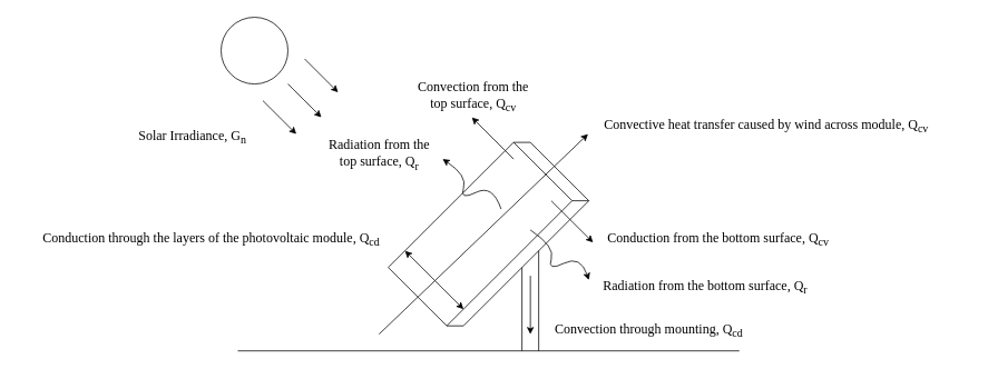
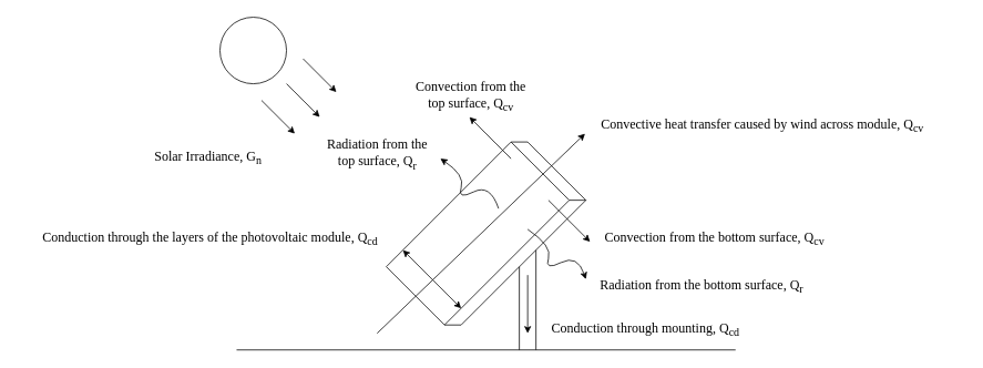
- <mxCell id="4" value="&lt;font face=&quot;Times New Roman&quot; style=&quot;font-size: 16px;&quot;&gt;Solar Irradiance, G&lt;sub&gt;n&lt;/sub&gt;&lt;/font&gt;" style="text;html=1;align=center;verticalAlign=middle;whiteSpace=wrap;rounded=0;" parent="1" vertex="1"><mxGeometry x="146" y="149" width="168" height="30" as="geometry" /></mxCell>
+ <mxCell id="4" value="&lt;font face=&quot;Times New Roman&quot; style=&quot;font-size: 16px;&quot;&gt;Solar Irradiance, G&lt;sub&gt;n&lt;/sub&gt;&lt;/font&gt;" style="text;html=1;align=center;verticalAlign=middle;whiteSpace=wrap;rounded=0;" parent="1" vertex="1"><mxGeometry x="166" y="174" width="168" height="30" as="geometry" /></mxCell>
- <mxCell id="25" value="&lt;font face=&quot;Times New Roman&quot; style=&quot;font-size: 16px;&quot;&gt;Conduction from the bottom surface, Q&lt;sub style=&quot;&quot;&gt;cv&lt;/sub&gt;&lt;/font&gt;" style="text;html=1;align=center;verticalAlign=middle;whiteSpace=wrap;rounded=0;" parent="1" vertex="1"><mxGeometry x="692" y="271" width="334" height="30" as="geometry" /></mxCell>
+ <mxCell id="25" value="&lt;font face=&quot;Times New Roman&quot; style=&quot;font-size: 16px;&quot;&gt;Convection from the bottom surface, Q&lt;sub style=&quot;&quot;&gt;cv&lt;/sub&gt;&lt;/font&gt;" style="text;html=1;align=center;verticalAlign=middle;whiteSpace=wrap;rounded=0;" parent="1" vertex="1"><mxGeometry x="692" y="271" width="334" height="30" as="geometry" /></mxCell>
- <mxCell id="22" value="&lt;font face=&quot;Times New Roman&quot; style=&quot;color: rgb(0, 0, 0); font-size: 16px;&quot;&gt;Convection through mounting, Q&lt;sub style=&quot;&quot;&gt;cd&lt;/sub&gt;&lt;/font&gt;" style="text;html=1;align=center;verticalAlign=middle;whiteSpace=wrap;rounded=0;" parent="1" vertex="1"><mxGeometry x="637" y="380" width="278" height="30" as="geometry" /></mxCell>
+ <mxCell id="22" value="&lt;font face=&quot;Times New Roman&quot; style=&quot;color: rgb(0, 0, 0); font-size: 16px;&quot;&gt;Conduction through mounting, Q&lt;sub style=&quot;&quot;&gt;cd&lt;/sub&gt;&lt;/font&gt;" style="text;html=1;align=center;verticalAlign=middle;whiteSpace=wrap;rounded=0;" parent="1" vertex="1"><mxGeometry x="637" y="380" width="278" height="30" as="geometry" /></mxCell>
